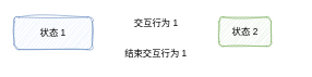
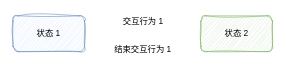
- <mxCell id="3" value="状态 2" style="rounded=1;whiteSpace=wrap;html=1;fillColor=#d5e8d4;strokeColor=#82b366;sketch=1;curveFitting=1;jiggle=2;fontSize=14;" vertex="1" parent="1"><mxGeometry x="335" y="26" width="80" height="45" as="geometry" /></mxCell>
+ <mxCell id="3" value="状态 2" style="rounded=1;whiteSpace=wrap;html=1;fillColor=#d5e8d4;strokeColor=#82b366;sketch=1;curveFitting=1;jiggle=2;fontSize=14;" vertex="1" parent="1"><mxGeometry x="335" y="26" width="120" height="60" as="geometry" /></mxCell>
- <mxCell id="2" value="状态 1" style="rounded=1;whiteSpace=wrap;html=1;fillColor=#dae8fc;strokeColor=#6c8ebf;sketch=1;curveFitting=1;jiggle=2;fontSize=14;" vertex="1" parent="1"><mxGeometry x="20" y="26" width="120" height="50" as="geometry" /></mxCell>
+ <mxCell id="2" value="状态 1" style="rounded=1;whiteSpace=wrap;html=1;fillColor=#dae8fc;strokeColor=#6c8ebf;sketch=1;curveFitting=1;jiggle=2;fontSize=14;" vertex="1" parent="1"><mxGeometry x="20" y="26" width="120" height="60" as="geometry" /></mxCell>
